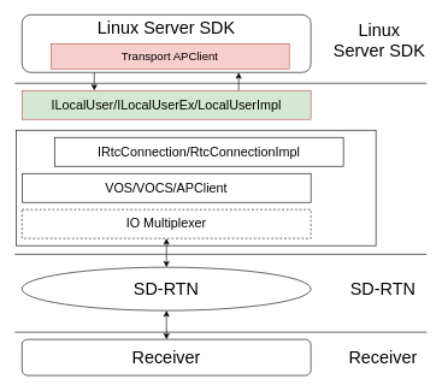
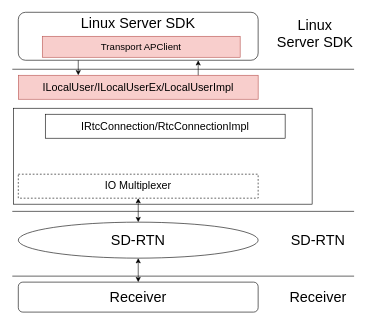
- <mxCell id="7" value="&lt;font style=&quot;font-size: 18px&quot;&gt;ILocalUser/ILocalUserEx/LocalUserImpl&lt;/font&gt;" style="rounded=0;whiteSpace=wrap;html=1;fillColor=#d5e8d4;strokeColor=#b85450;" vertex="1" parent="1"><mxGeometry x="30" y="125" width="400" height="40" as="geometry" /></mxCell>
+ <mxCell id="7" value="&lt;font style=&quot;font-size: 18px&quot;&gt;ILocalUser/ILocalUserEx/LocalUserImpl&lt;/font&gt;" style="rounded=0;whiteSpace=wrap;html=1;fillColor=#f8cecc;strokeColor=#b85450;" vertex="1" parent="1"><mxGeometry x="30" y="125" width="400" height="40" as="geometry" /></mxCell>
- <mxCell id="5" value="&lt;font style=&quot;font-size: 18px&quot;&gt;VOS/VOCS/APClient&lt;/font&gt;" style="rounded=0;whiteSpace=wrap;html=1;" vertex="1" parent="1"><mxGeometry x="30" y="240" width="400" height="40" as="geometry" /></mxCell>
